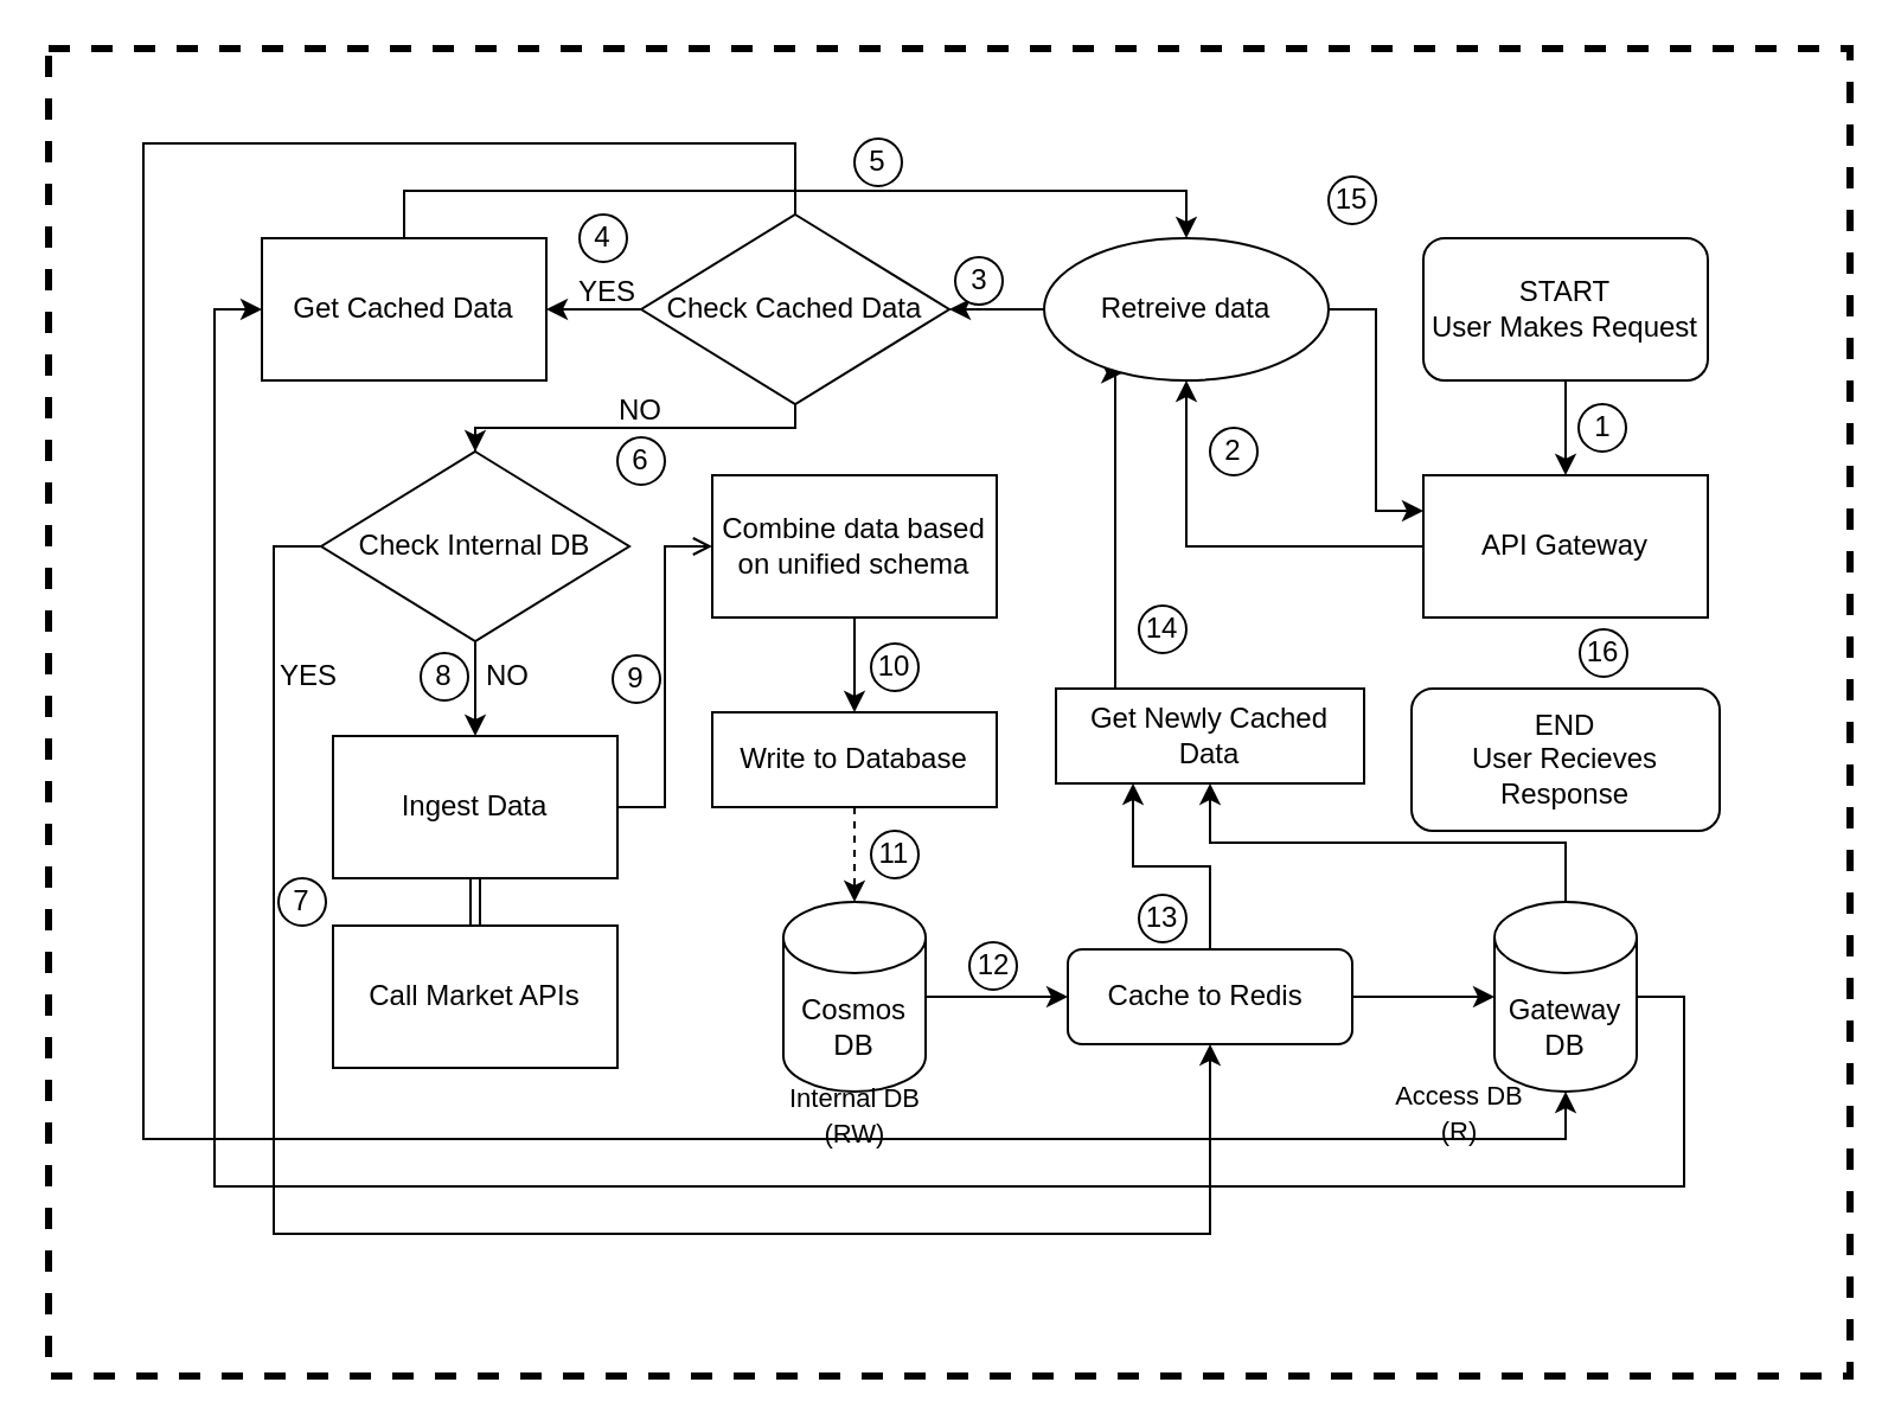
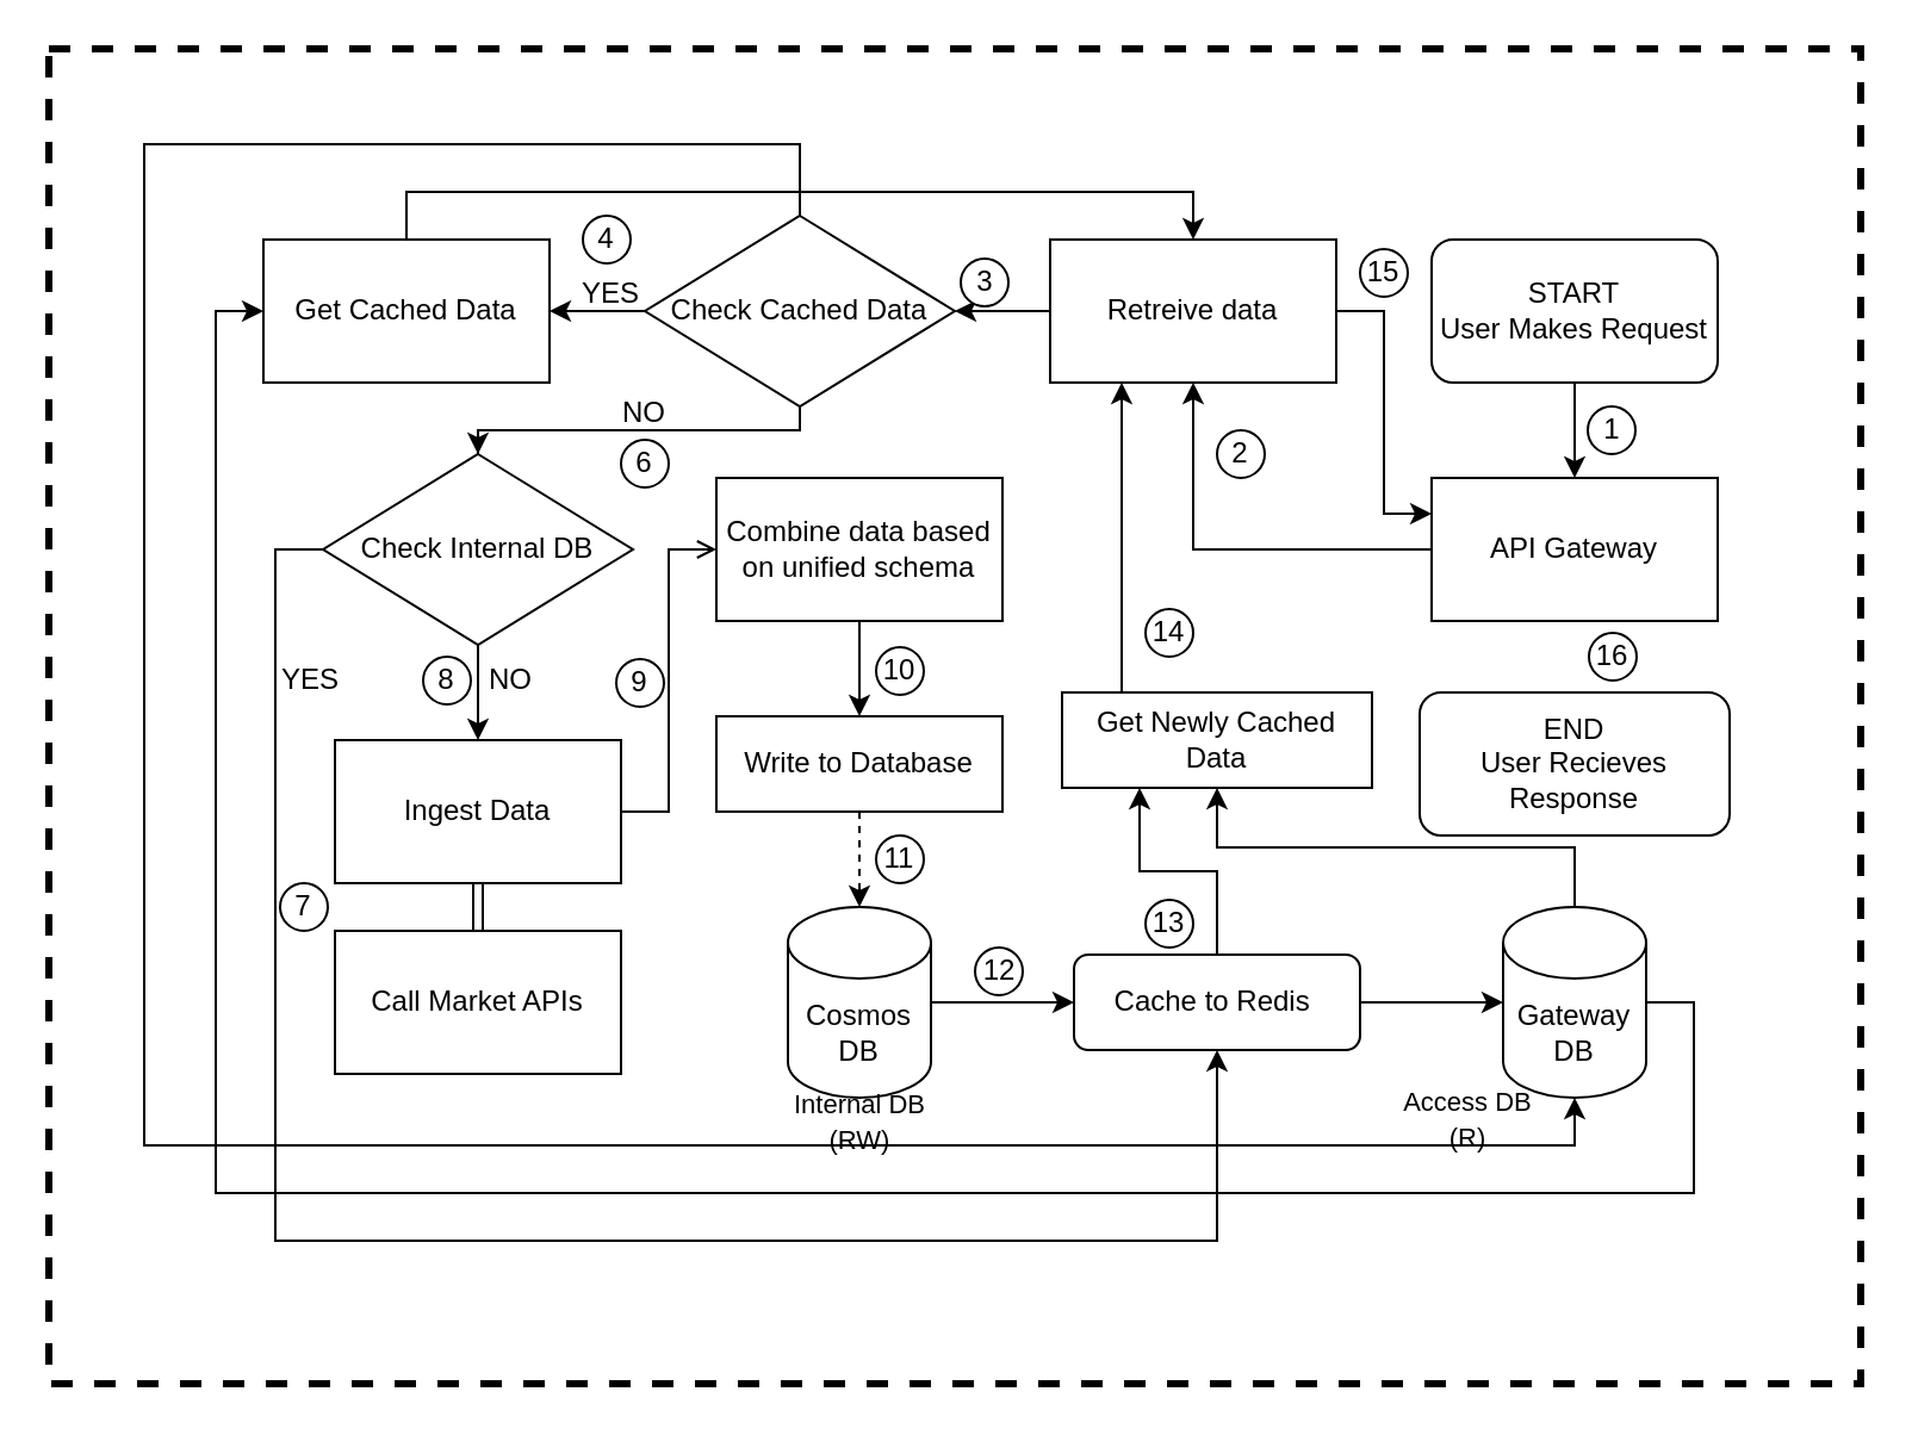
- <mxCell id="47" value="5" style="ellipse;whiteSpace=wrap;html=1;aspect=fixed;" vertex="1" parent="1"><mxGeometry x="360" y="58" width="20" height="20" as="geometry" /></mxCell>
- <mxCell id="57" value="15" style="ellipse;whiteSpace=wrap;html=1;aspect=fixed;" vertex="1" parent="1"><mxGeometry x="560" y="74" width="20" height="20" as="geometry" /></mxCell>
+ <mxCell id="57" value="15" style="ellipse;whiteSpace=wrap;html=1;aspect=fixed;" vertex="1" parent="1"><mxGeometry x="570" y="104" width="20" height="20" as="geometry" /></mxCell>
- <mxCell id="29" value="Retreive data" style="ellipse;whiteSpace=wrap;html=1;" vertex="1" parent="1"><mxGeometry x="440" y="100" width="120" height="60" as="geometry" /></mxCell>
+ <mxCell id="29" value="Retreive data" style="whiteSpace=wrap;html=1;rounded=0;" vertex="1" parent="1"><mxGeometry x="440" y="100" width="120" height="60" as="geometry" /></mxCell>
